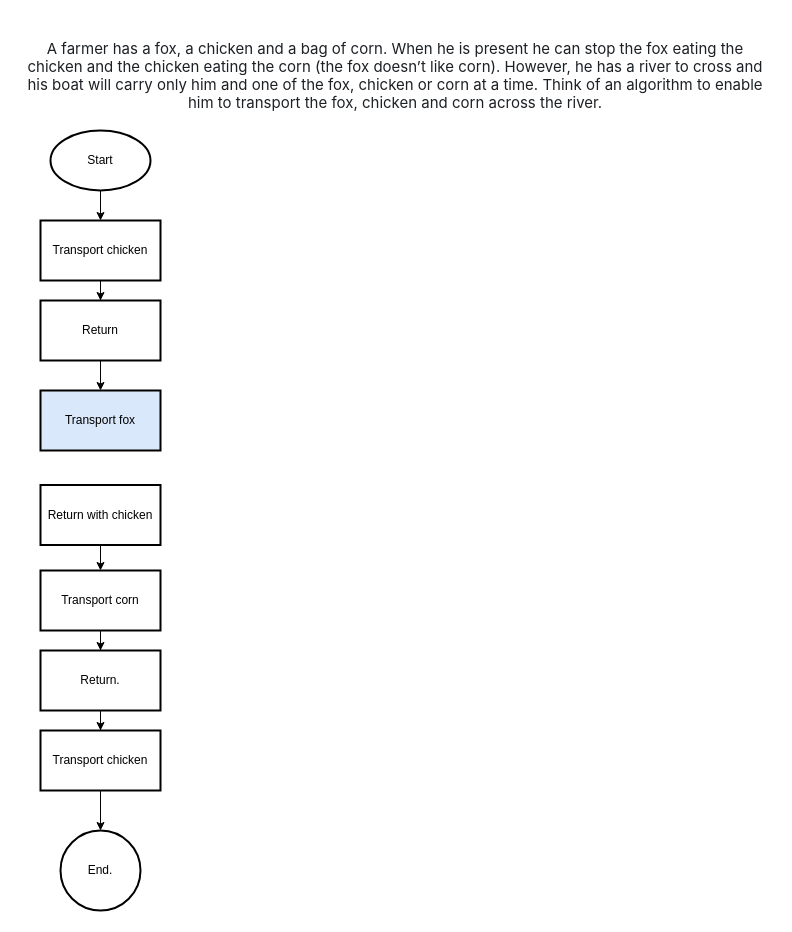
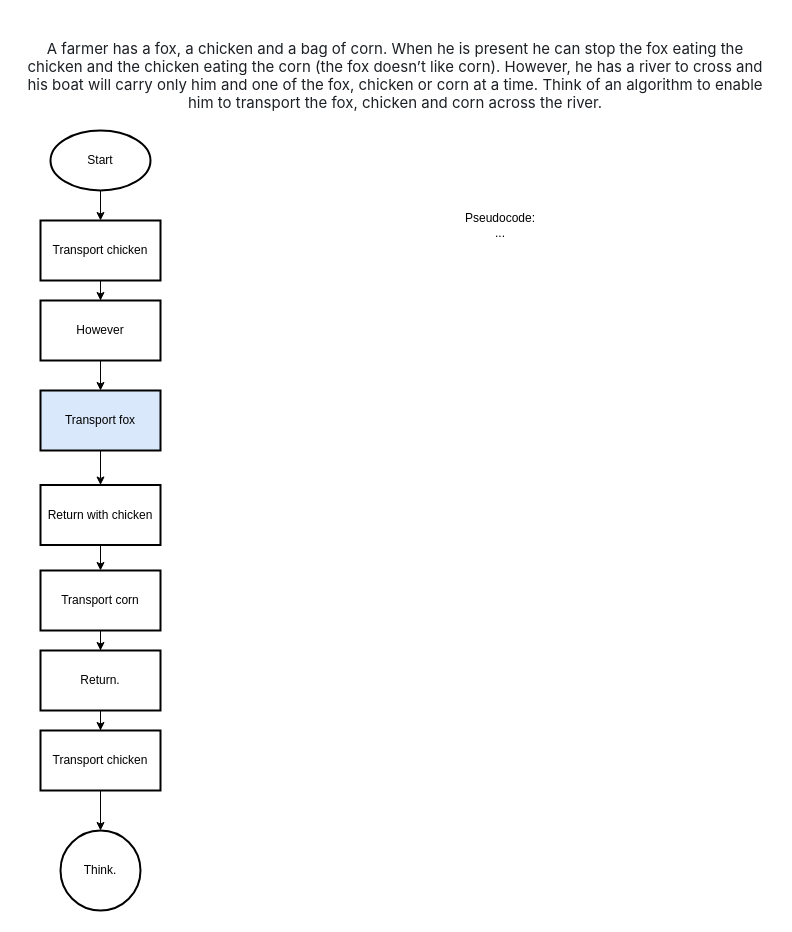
+ <mxCell id="20" value="Pseudocode:&lt;div&gt;...&lt;/div&gt;" style="text;html=1;align=center;verticalAlign=middle;whiteSpace=wrap;rounded=0;" vertex="1" parent="1"><mxGeometry x="470" y="210" width="60" height="30" as="geometry" /></mxCell>
- <mxCell id="8" value="Return" style="whiteSpace=wrap;html=1;strokeWidth=2;" vertex="1" parent="1"><mxGeometry x="40" y="300" width="120" height="60" as="geometry" /></mxCell>
+ <mxCell id="8" value="However" style="whiteSpace=wrap;html=1;strokeWidth=2;" vertex="1" parent="1"><mxGeometry x="40" y="300" width="120" height="60" as="geometry" /></mxCell>
+ <mxCell id="9" value="" style="edgeStyle=orthogonalEdgeStyle;rounded=0;orthogonalLoop=1;jettySize=auto;html=1;" edge="1" parent="1" source="10" target="12"><mxGeometry relative="1" as="geometry" /></mxCell>
- <mxCell id="19" value="End." style="ellipse;whiteSpace=wrap;html=1;strokeWidth=2;" vertex="1" parent="1"><mxGeometry x="60" y="830" width="80" height="80" as="geometry" /></mxCell>
+ <mxCell id="19" value="Think." style="ellipse;whiteSpace=wrap;html=1;strokeWidth=2;" vertex="1" parent="1"><mxGeometry x="60" y="830" width="80" height="80" as="geometry" /></mxCell>
